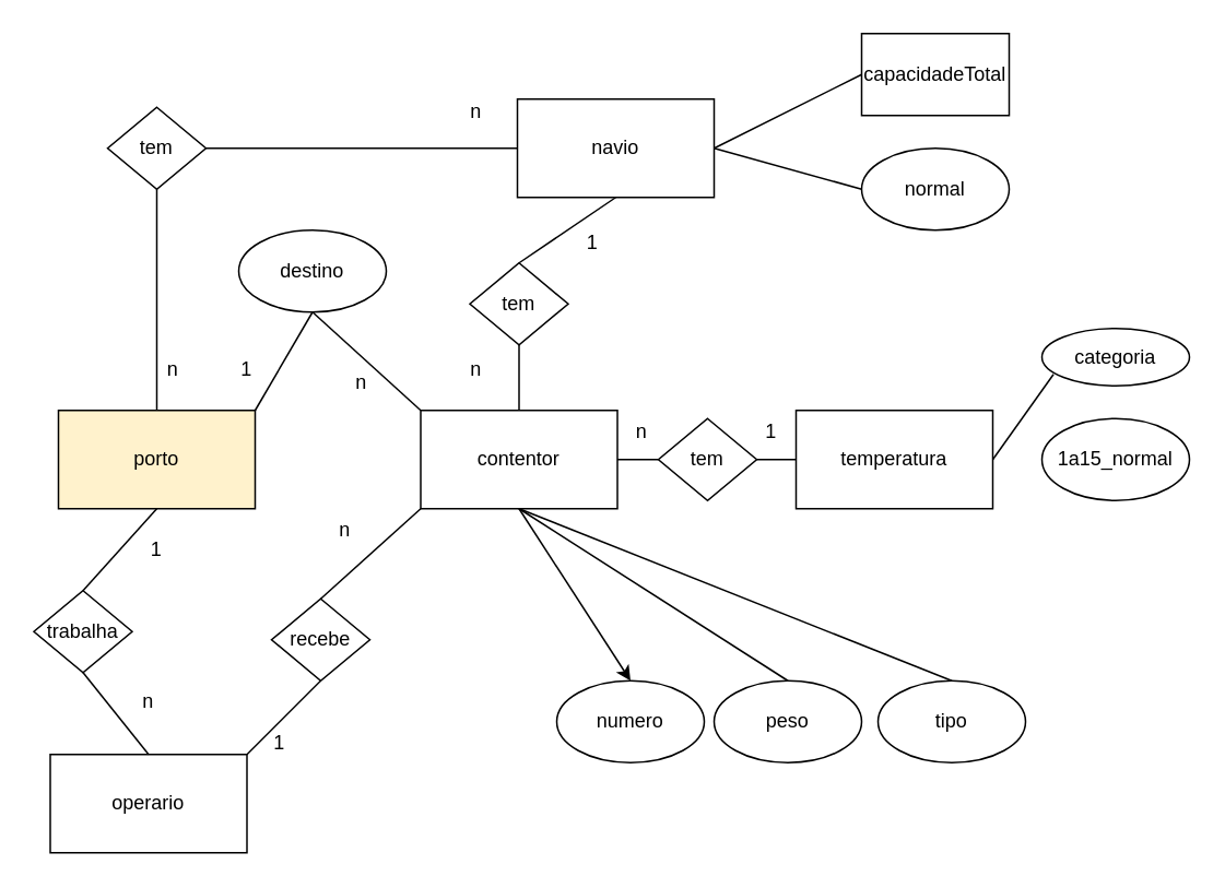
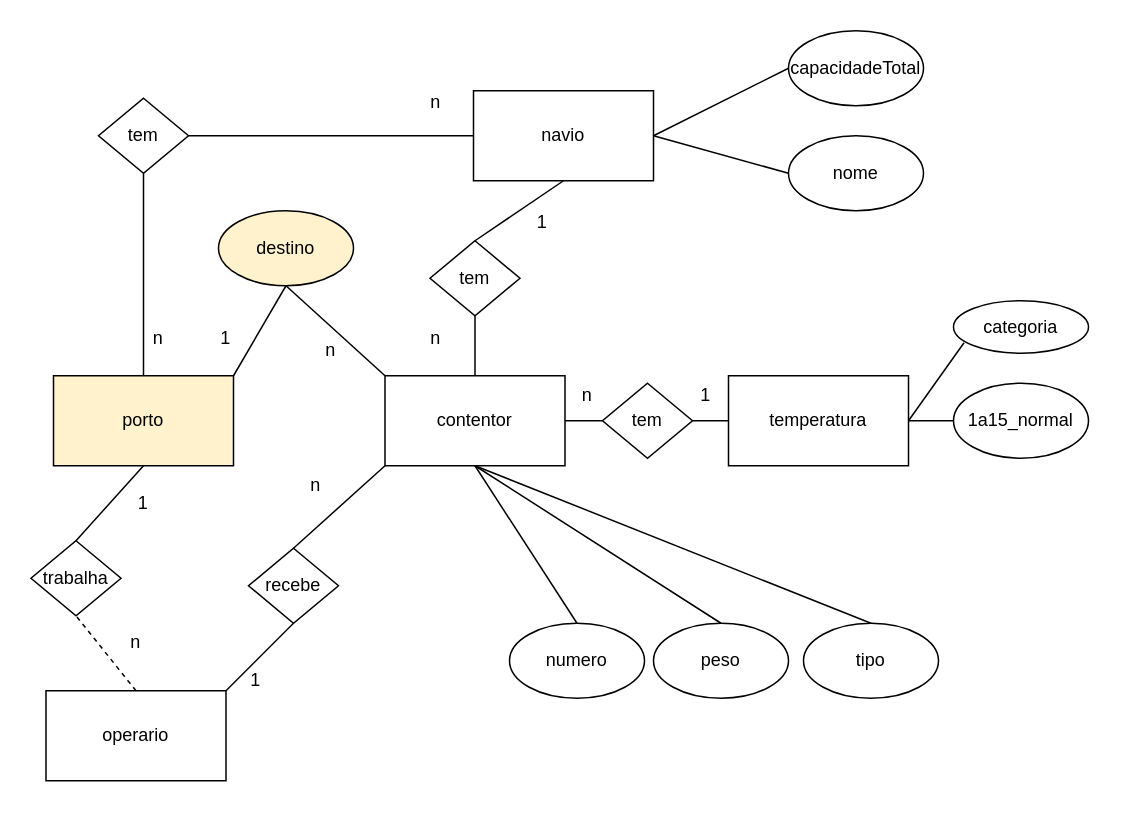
- <mxCell id="7" value="capacidadeTotal" style="whiteSpace=wrap;html=1;rounded=0;" vertex="1" parent="1"><mxGeometry x="525" y="20" width="90" height="50" as="geometry" /></mxCell>
+ <mxCell id="7" value="capacidadeTotal" style="ellipse;whiteSpace=wrap;html=1;" vertex="1" parent="1"><mxGeometry x="525" y="20" width="90" height="50" as="geometry" /></mxCell>
- <mxCell id="6" value="normal" style="ellipse;whiteSpace=wrap;html=1;" vertex="1" parent="1"><mxGeometry x="525" y="90" width="90" height="50" as="geometry" /></mxCell>
+ <mxCell id="6" value="nome" style="ellipse;whiteSpace=wrap;html=1;" vertex="1" parent="1"><mxGeometry x="525" y="90" width="90" height="50" as="geometry" /></mxCell>
- <mxCell id="26" value="destino" style="ellipse;whiteSpace=wrap;html=1;" vertex="1" parent="1"><mxGeometry x="145" y="140" width="90" height="50" as="geometry" /></mxCell>
+ <mxCell id="26" value="destino" style="ellipse;whiteSpace=wrap;html=1;fillColor=#fff2cc;" vertex="1" parent="1"><mxGeometry x="145" y="140" width="90" height="50" as="geometry" /></mxCell>
+ <mxCell id="38" value="" style="endArrow=none;html=1;rounded=0;entryX=0;entryY=0.5;entryDx=0;entryDy=0;exitX=1;exitY=0.5;exitDx=0;exitDy=0;" edge="1" parent="1" source="33" target="36"><mxGeometry width="50" height="50" relative="1" as="geometry"><mxPoint x="586" y="290" as="sourcePoint" /><mxPoint x="645" y="225" as="targetPoint" /></mxGeometry></mxCell>
- <mxCell id="17" value="" style="endArrow=classic;html=1;rounded=0;entryX=0.5;entryY=0;entryDx=0;entryDy=0;exitX=0.5;exitY=1;exitDx=0;exitDy=0;" edge="1" parent="1" source="16" target="29"><mxGeometry width="50" height="50" relative="1" as="geometry"><mxPoint x="231" y="360" as="sourcePoint" /><mxPoint x="216" y="530" as="targetPoint" /></mxGeometry></mxCell>
+ <mxCell id="17" value="" style="endArrow=none;html=1;rounded=0;entryX=0.5;entryY=0;entryDx=0;entryDy=0;exitX=0.5;exitY=1;exitDx=0;exitDy=0;" edge="1" parent="1" source="16" target="29"><mxGeometry width="50" height="50" relative="1" as="geometry"><mxPoint x="231" y="360" as="sourcePoint" /><mxPoint x="216" y="530" as="targetPoint" /></mxGeometry></mxCell>
- <mxCell id="15" value="" style="endArrow=none;html=1;rounded=0;exitX=0.5;exitY=0;exitDx=0;exitDy=0;entryX=0.5;entryY=1;entryDx=0;entryDy=0;" edge="1" parent="1" source="13" target="14"><mxGeometry width="50" height="50" relative="1" as="geometry"><mxPoint x="105" y="360" as="sourcePoint" /><mxPoint x="105" y="320" as="targetPoint" /></mxGeometry></mxCell>
+ <mxCell id="15" value="" style="endArrow=none;html=1;rounded=0;exitX=0.5;exitY=0;exitDx=0;exitDy=0;entryX=0.5;entryY=1;entryDx=0;entryDy=0;dashed=1;" edge="1" parent="1" source="13" target="14"><mxGeometry width="50" height="50" relative="1" as="geometry"><mxPoint x="105" y="360" as="sourcePoint" /><mxPoint x="105" y="320" as="targetPoint" /></mxGeometry></mxCell>
